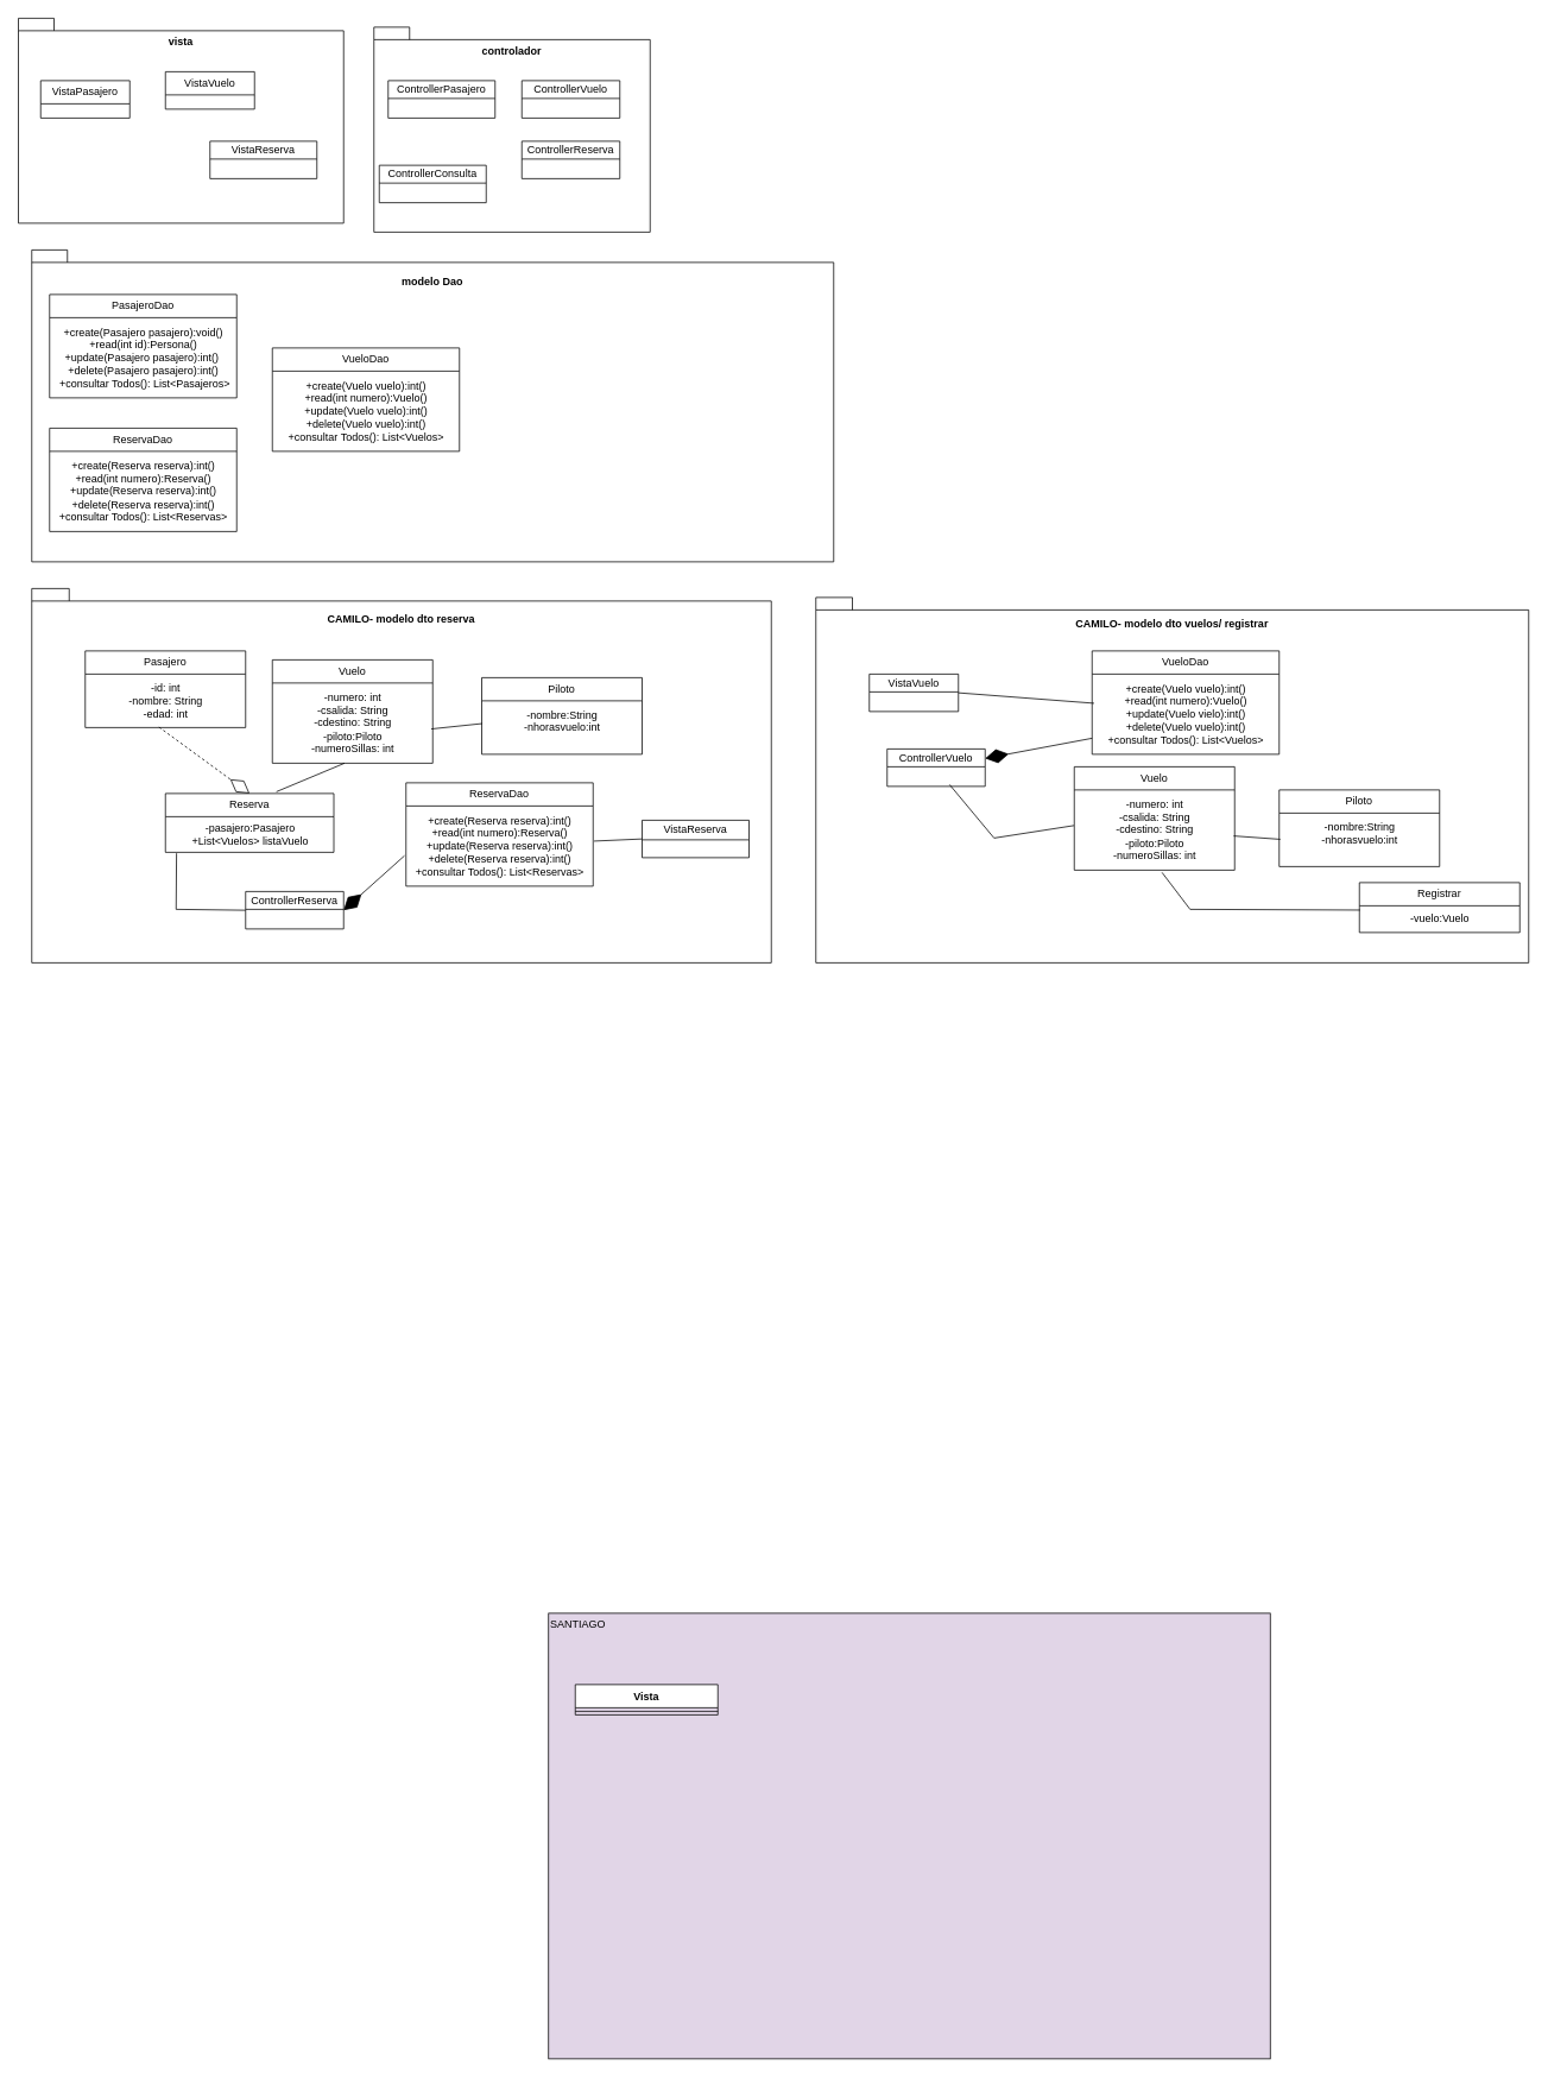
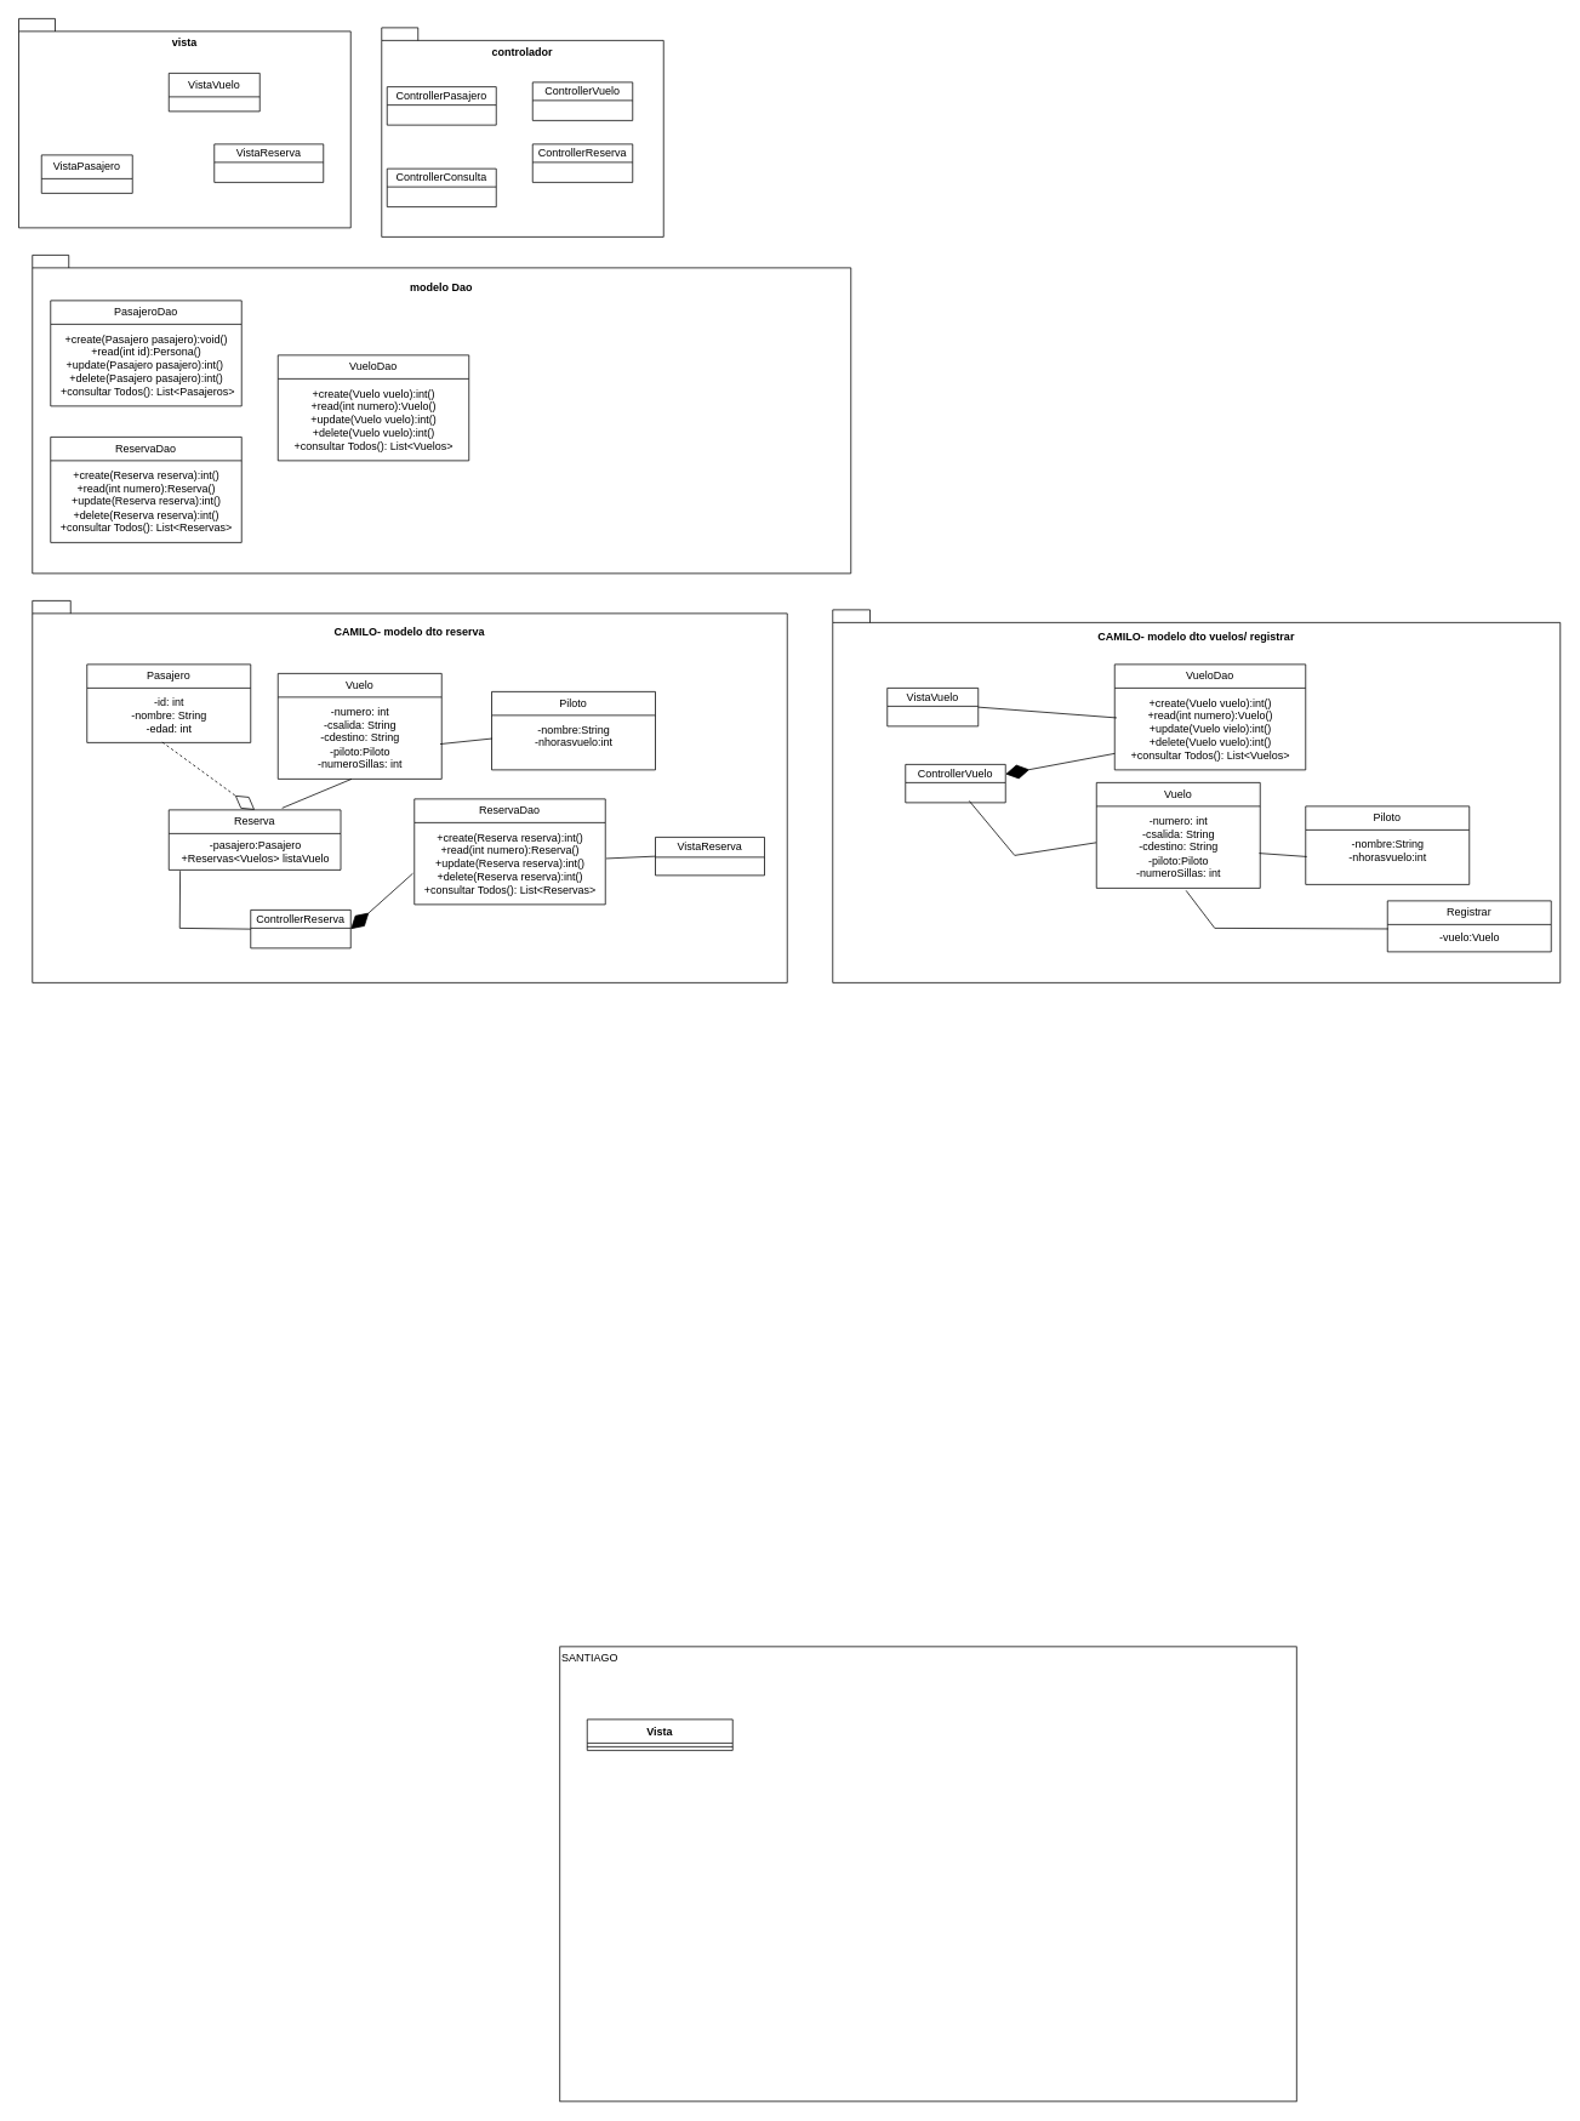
- <mxCell id="3" value="VistaPasajero" style="swimlane;fontStyle=0;childLayout=stackLayout;horizontal=1;startSize=26;fillColor=none;horizontalStack=0;resizeParent=1;resizeParentMax=0;resizeLast=0;collapsible=1;marginBottom=0;whiteSpace=wrap;html=1;" parent="1" vertex="1"><mxGeometry x="45" y="90" width="100" height="42" as="geometry" /></mxCell>
+ <mxCell id="3" value="VistaPasajero" style="swimlane;fontStyle=0;childLayout=stackLayout;horizontal=1;startSize=26;fillColor=none;horizontalStack=0;resizeParent=1;resizeParentMax=0;resizeLast=0;collapsible=1;marginBottom=0;whiteSpace=wrap;html=1;" parent="1" vertex="1"><mxGeometry x="45" y="170" width="100" height="42" as="geometry" /></mxCell>
- <mxCell id="23" value="ControllerPasajero" style="swimlane;fontStyle=0;childLayout=stackLayout;horizontal=1;startSize=20;fillColor=none;horizontalStack=0;resizeParent=1;resizeParentMax=0;resizeLast=0;collapsible=1;marginBottom=0;whiteSpace=wrap;html=1;" parent="1" vertex="1"><mxGeometry x="435" y="90" width="120" height="42" as="geometry" /></mxCell>
+ <mxCell id="23" value="ControllerPasajero" style="swimlane;fontStyle=0;childLayout=stackLayout;horizontal=1;startSize=20;fillColor=none;horizontalStack=0;resizeParent=1;resizeParentMax=0;resizeLast=0;collapsible=1;marginBottom=0;whiteSpace=wrap;html=1;" parent="1" vertex="1"><mxGeometry x="425" y="95" width="120" height="42" as="geometry" /></mxCell>
- <mxCell id="20" value="-pasajero:Pasajero&lt;div&gt;+&lt;span style=&quot;background-color: initial;&quot;&gt;List&amp;lt;Vuelos&amp;gt; listaVuelo&lt;/span&gt;&lt;/div&gt;" style="text;html=1;align=center;verticalAlign=middle;resizable=0;points=[];autosize=1;strokeColor=none;fillColor=none;" parent="19" vertex="1"><mxGeometry y="26" width="189" height="40" as="geometry" /></mxCell>
+ <mxCell id="20" value="-pasajero:Pasajero&lt;div&gt;+&lt;span style=&quot;background-color: initial;&quot;&gt;Reservas&amp;lt;Vuelos&amp;gt; listaVuelo&lt;/span&gt;&lt;/div&gt;" style="text;html=1;align=center;verticalAlign=middle;resizable=0;points=[];autosize=1;strokeColor=none;fillColor=none;" parent="19" vertex="1"><mxGeometry y="26" width="189" height="40" as="geometry" /></mxCell>
- <mxCell id="24" value="SANTIAGO&lt;div&gt;&lt;br&gt;&lt;/div&gt;&lt;div&gt;&lt;br&gt;&lt;/div&gt;&lt;div&gt;&lt;br&gt;&lt;/div&gt;&lt;div&gt;&lt;br&gt;&lt;/div&gt;&lt;div&gt;&lt;br&gt;&lt;/div&gt;&lt;div&gt;&lt;br&gt;&lt;/div&gt;&lt;div&gt;&lt;br&gt;&lt;/div&gt;&lt;div&gt;&lt;br&gt;&lt;/div&gt;&lt;div&gt;&lt;br&gt;&lt;/div&gt;&lt;div&gt;&lt;br&gt;&lt;/div&gt;&lt;div&gt;&lt;br&gt;&lt;/div&gt;&lt;div&gt;&lt;br&gt;&lt;/div&gt;&lt;div&gt;&lt;br&gt;&lt;/div&gt;&lt;div&gt;&lt;br&gt;&lt;/div&gt;&lt;div&gt;&lt;br&gt;&lt;/div&gt;&lt;div&gt;&lt;br&gt;&lt;/div&gt;&lt;div&gt;&lt;br&gt;&lt;/div&gt;&lt;div&gt;&lt;br&gt;&lt;/div&gt;&lt;div&gt;&lt;br&gt;&lt;/div&gt;&lt;div&gt;&lt;br&gt;&lt;/div&gt;&lt;div&gt;&lt;br&gt;&lt;/div&gt;&lt;div&gt;&lt;br&gt;&lt;/div&gt;&lt;div&gt;&lt;br&gt;&lt;/div&gt;&lt;div&gt;&lt;br&gt;&lt;/div&gt;&lt;div&gt;&lt;br&gt;&lt;/div&gt;&lt;div&gt;&lt;br&gt;&lt;/div&gt;&lt;div&gt;&lt;br&gt;&lt;/div&gt;&lt;div&gt;&lt;br&gt;&lt;/div&gt;&lt;div&gt;&lt;br&gt;&lt;/div&gt;&lt;div&gt;&lt;br&gt;&lt;/div&gt;&lt;div&gt;&lt;br&gt;&lt;/div&gt;&lt;div&gt;&lt;br&gt;&lt;/div&gt;&lt;div&gt;&lt;br&gt;&lt;/div&gt;" style="html=1;whiteSpace=wrap;align=left;fillColor=#e1d5e7;" parent="1" vertex="1"><mxGeometry x="615" y="1810" width="810" height="500" as="geometry" /></mxCell>
+ <mxCell id="24" value="SANTIAGO&lt;div&gt;&lt;br&gt;&lt;/div&gt;&lt;div&gt;&lt;br&gt;&lt;/div&gt;&lt;div&gt;&lt;br&gt;&lt;/div&gt;&lt;div&gt;&lt;br&gt;&lt;/div&gt;&lt;div&gt;&lt;br&gt;&lt;/div&gt;&lt;div&gt;&lt;br&gt;&lt;/div&gt;&lt;div&gt;&lt;br&gt;&lt;/div&gt;&lt;div&gt;&lt;br&gt;&lt;/div&gt;&lt;div&gt;&lt;br&gt;&lt;/div&gt;&lt;div&gt;&lt;br&gt;&lt;/div&gt;&lt;div&gt;&lt;br&gt;&lt;/div&gt;&lt;div&gt;&lt;br&gt;&lt;/div&gt;&lt;div&gt;&lt;br&gt;&lt;/div&gt;&lt;div&gt;&lt;br&gt;&lt;/div&gt;&lt;div&gt;&lt;br&gt;&lt;/div&gt;&lt;div&gt;&lt;br&gt;&lt;/div&gt;&lt;div&gt;&lt;br&gt;&lt;/div&gt;&lt;div&gt;&lt;br&gt;&lt;/div&gt;&lt;div&gt;&lt;br&gt;&lt;/div&gt;&lt;div&gt;&lt;br&gt;&lt;/div&gt;&lt;div&gt;&lt;br&gt;&lt;/div&gt;&lt;div&gt;&lt;br&gt;&lt;/div&gt;&lt;div&gt;&lt;br&gt;&lt;/div&gt;&lt;div&gt;&lt;br&gt;&lt;/div&gt;&lt;div&gt;&lt;br&gt;&lt;/div&gt;&lt;div&gt;&lt;br&gt;&lt;/div&gt;&lt;div&gt;&lt;br&gt;&lt;/div&gt;&lt;div&gt;&lt;br&gt;&lt;/div&gt;&lt;div&gt;&lt;br&gt;&lt;/div&gt;&lt;div&gt;&lt;br&gt;&lt;/div&gt;&lt;div&gt;&lt;br&gt;&lt;/div&gt;&lt;div&gt;&lt;br&gt;&lt;/div&gt;&lt;div&gt;&lt;br&gt;&lt;/div&gt;" style="html=1;whiteSpace=wrap;align=left;" parent="1" vertex="1"><mxGeometry x="615" y="1810" width="810" height="500" as="geometry" /></mxCell>
